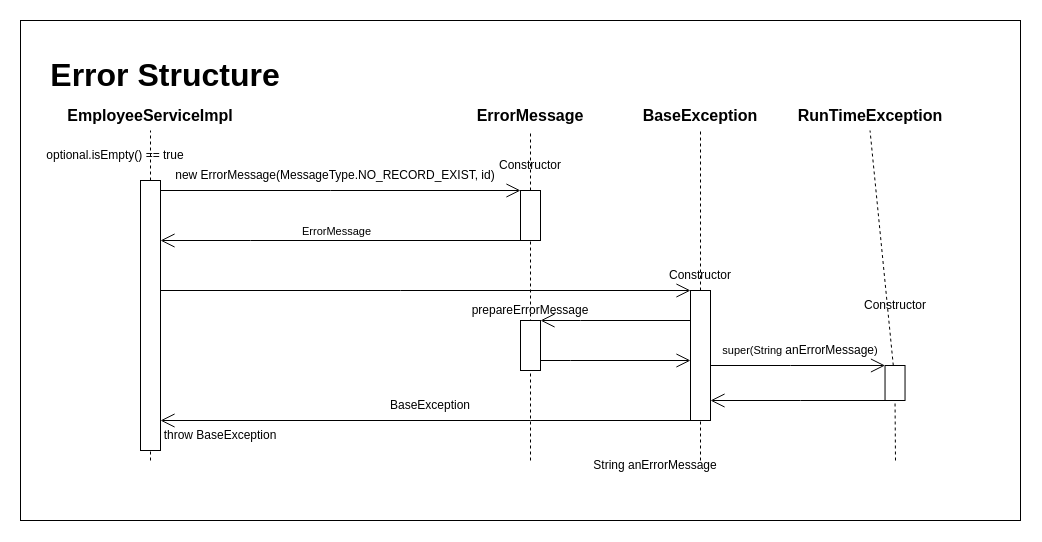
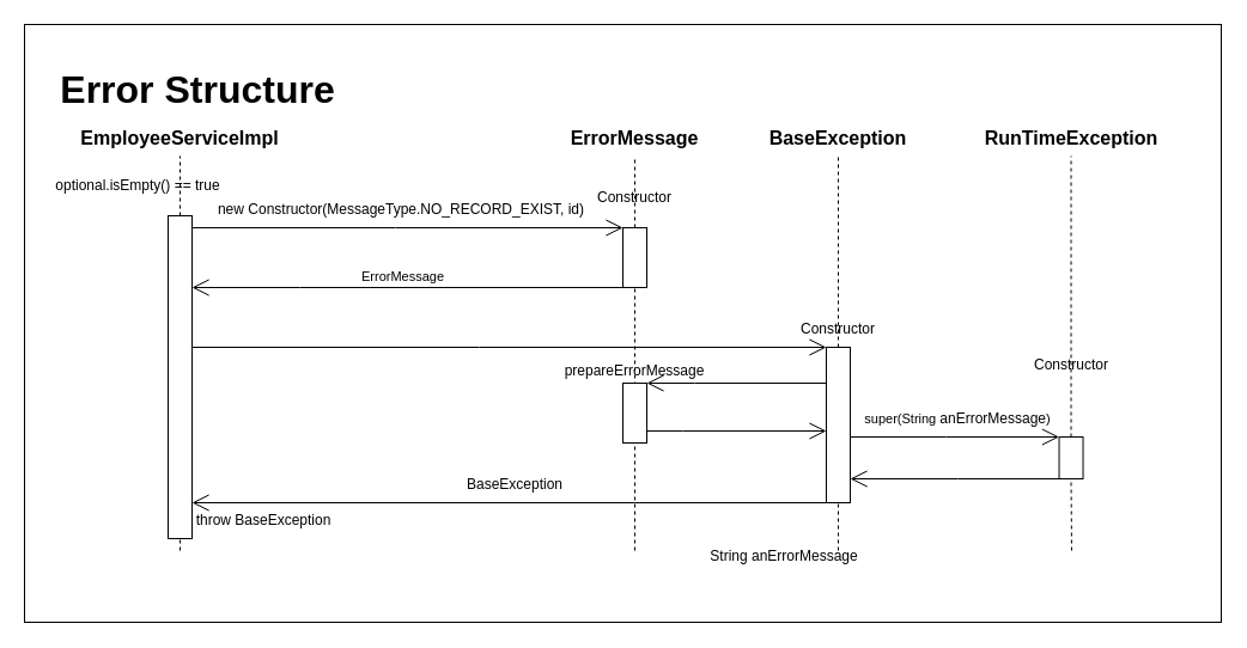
- <mxCell id="14" value="RunTimeException" style="text;html=1;align=center;verticalAlign=middle;whiteSpace=wrap;rounded=0;fontStyle=1;fontSize=16;" vertex="1" parent="1"><mxGeometry x="809.53" y="100" width="120" height="30" as="geometry" /></mxCell>
+ <mxCell id="14" value="RunTimeException" style="text;html=1;align=center;verticalAlign=middle;whiteSpace=wrap;rounded=0;fontStyle=1;fontSize=16;" vertex="1" parent="1"><mxGeometry x="834.53" y="100" width="120" height="30" as="geometry" /></mxCell>
- <mxCell id="26" value="new ErrorMessage(MessageType.NO_RECORD_EXIST, id)" style="text;html=1;align=center;verticalAlign=middle;whiteSpace=wrap;rounded=0;" vertex="1" parent="1"><mxGeometry x="170" y="160" width="330" height="30" as="geometry" /></mxCell>
+ <mxCell id="26" value="new Constructor(MessageType.NO_RECORD_EXIST, id)" style="text;html=1;align=center;verticalAlign=middle;whiteSpace=wrap;rounded=0;" vertex="1" parent="1"><mxGeometry x="170" y="160" width="330" height="30" as="geometry" /></mxCell>
